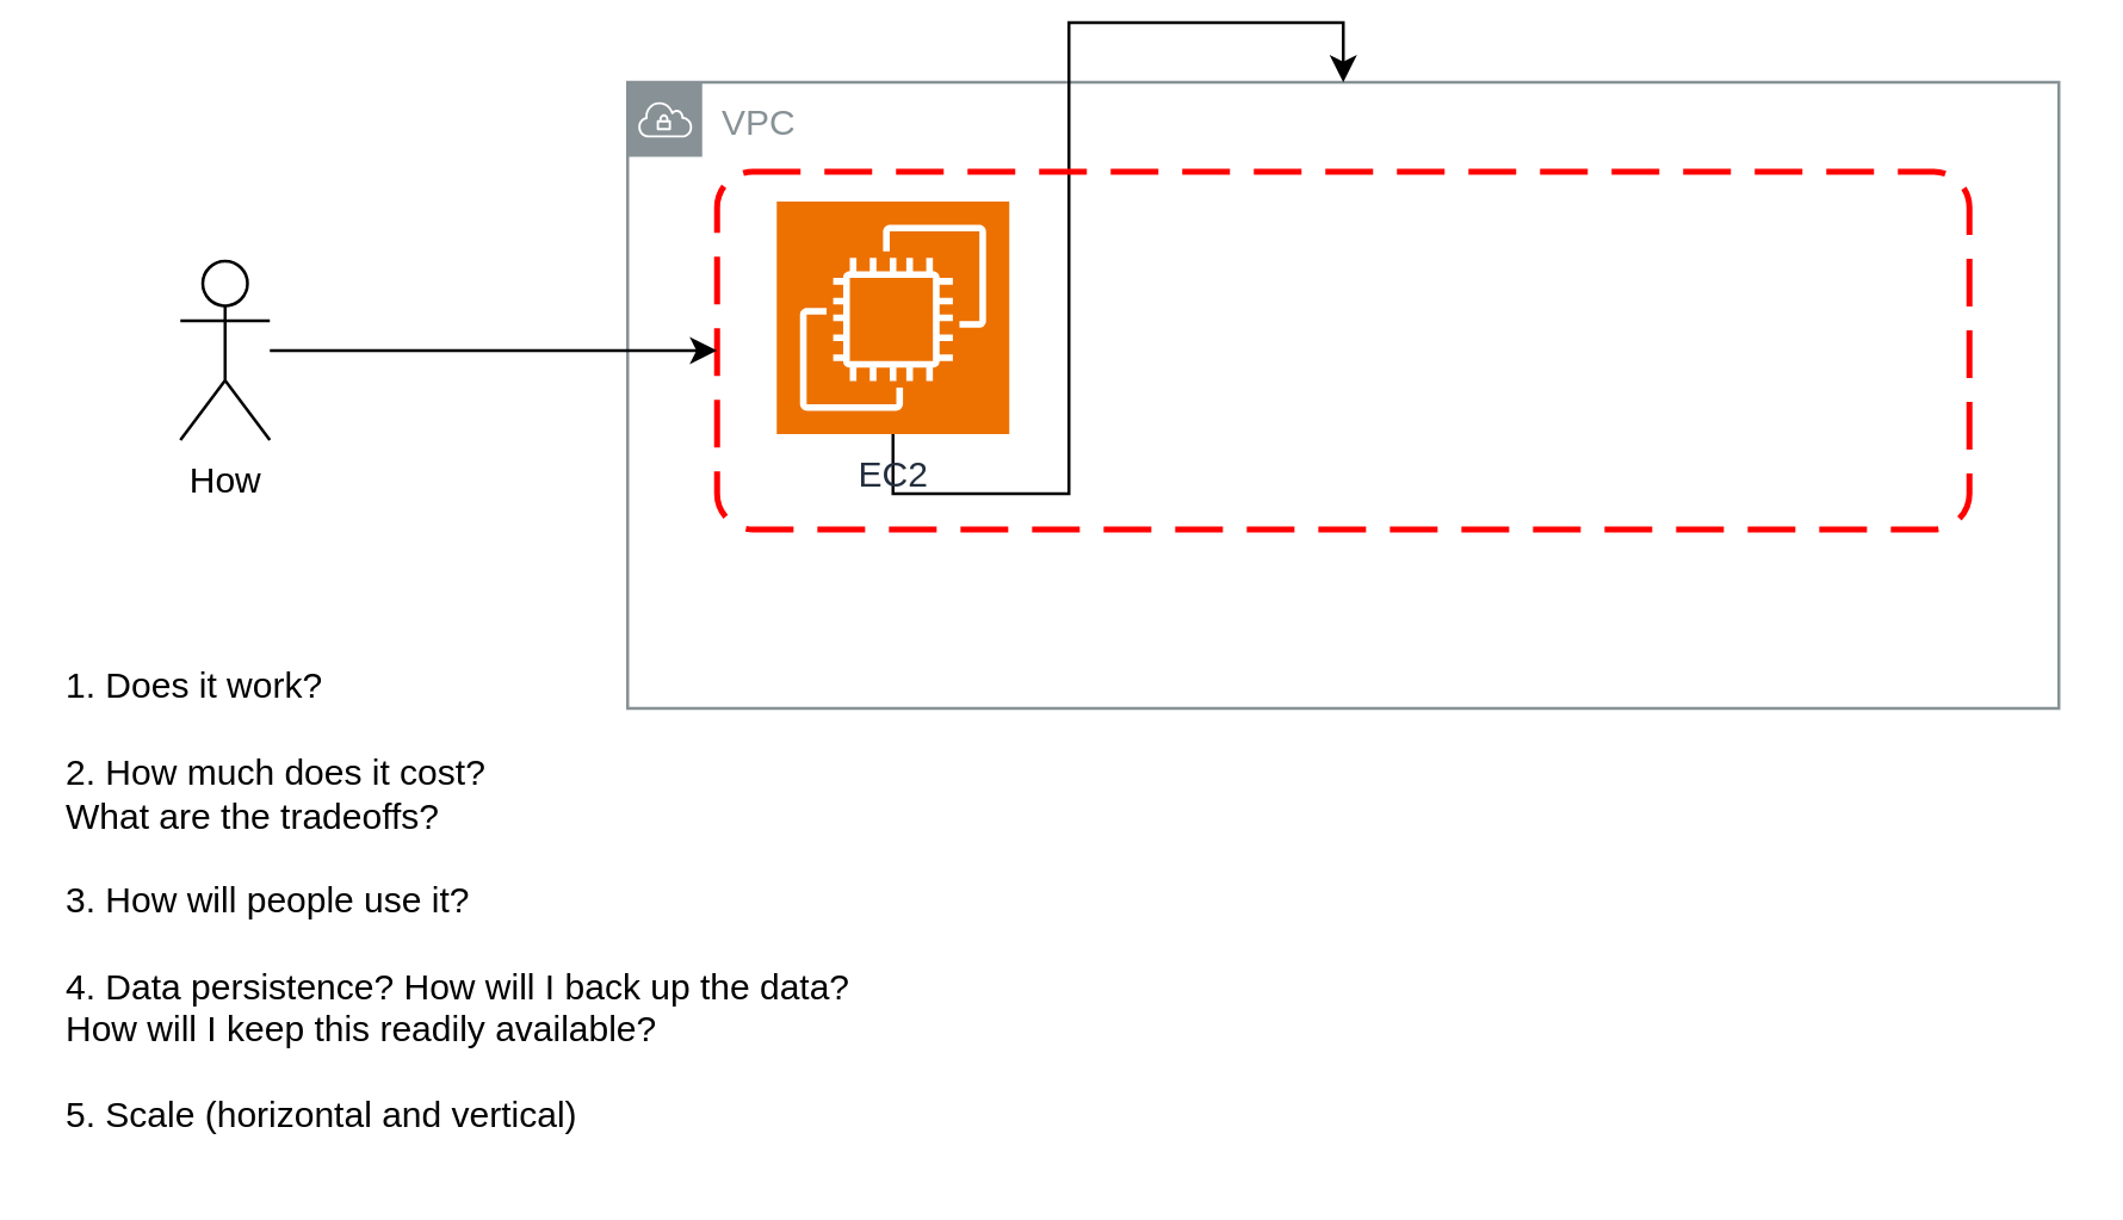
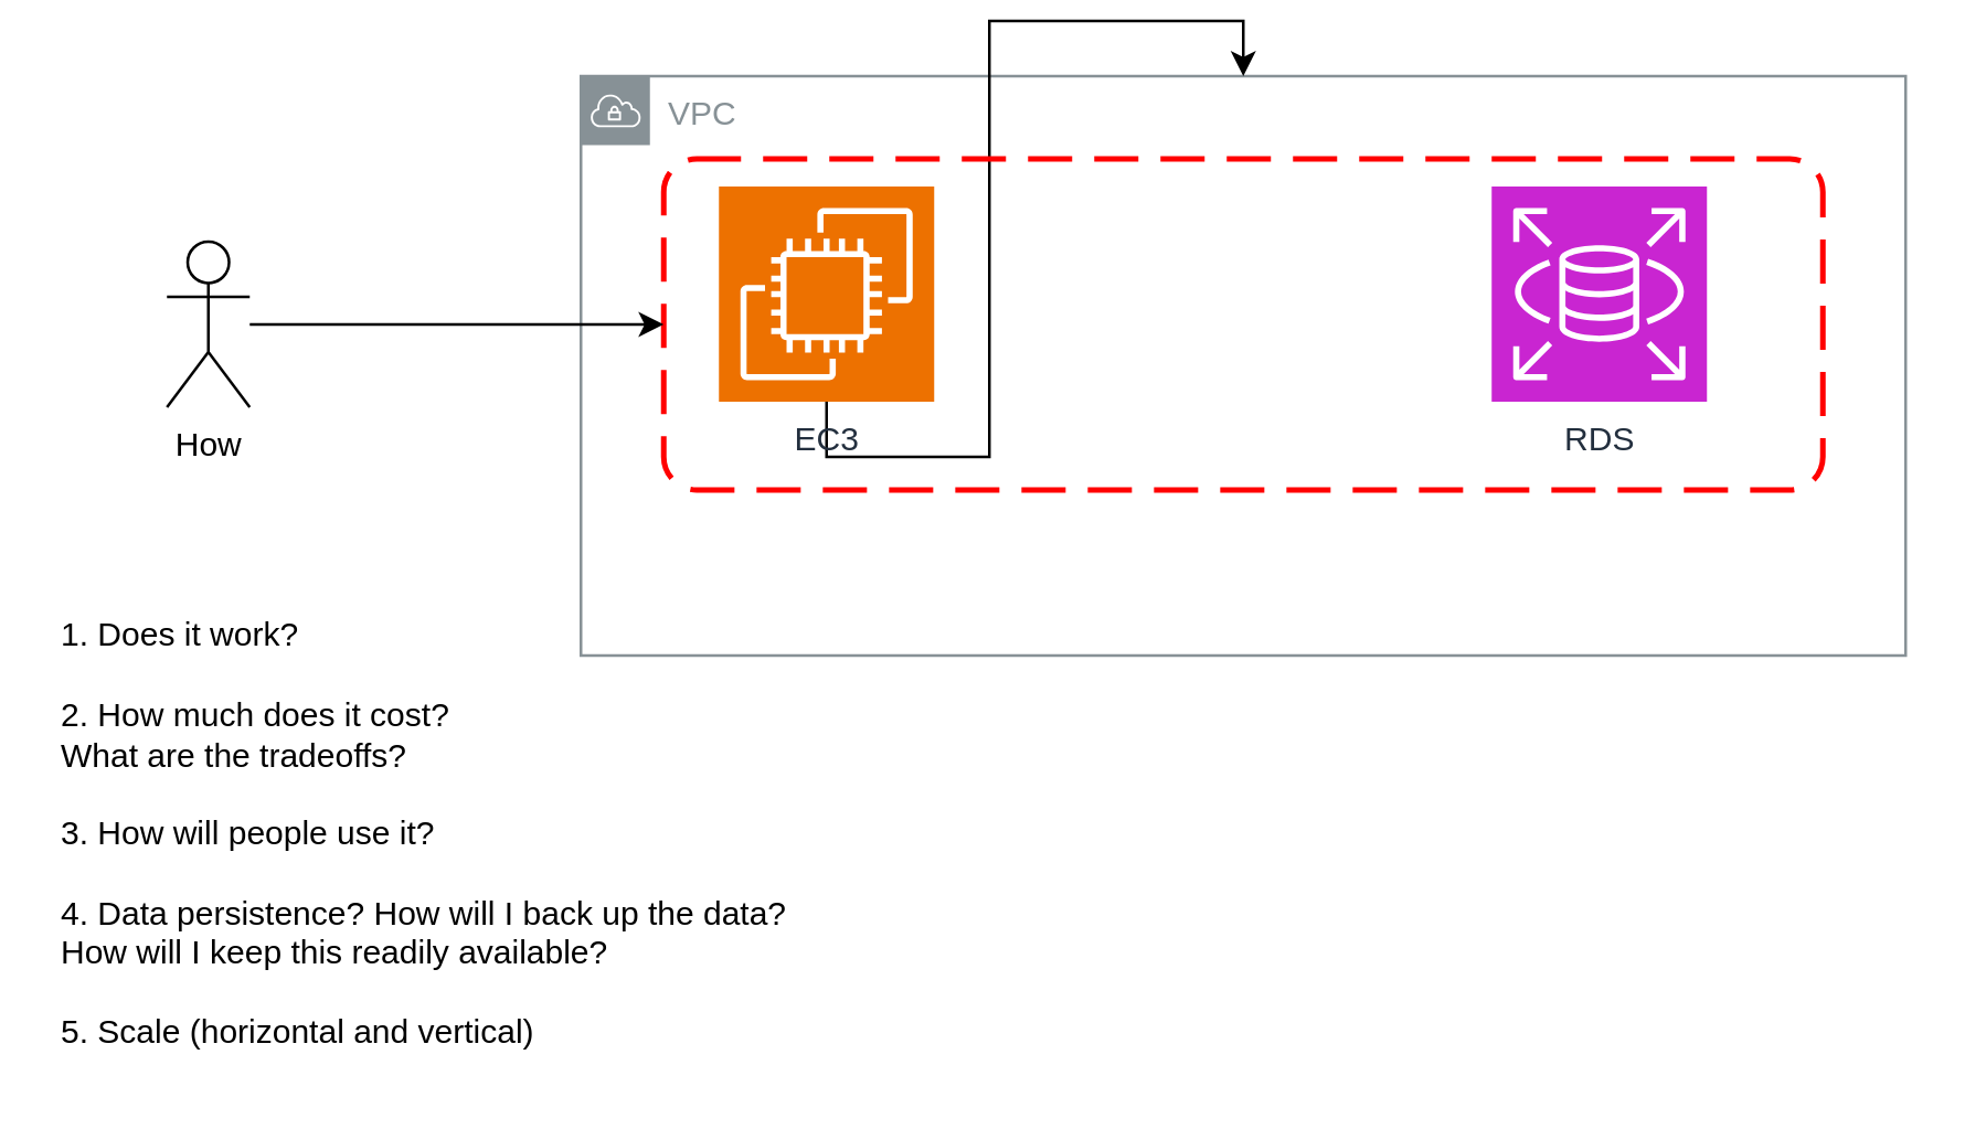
+ <mxCell id="5" value="RDS" style="sketch=0;points=[[0,0,0],[0.25,0,0],[0.5,0,0],[0.75,0,0],[1,0,0],[0,1,0],[0.25,1,0],[0.5,1,0],[0.75,1,0],[1,1,0],[0,0.25,0],[0,0.5,0],[0,0.75,0],[1,0.25,0],[1,0.5,0],[1,0.75,0]];outlineConnect=0;fontColor=#232F3E;fillColor=#C925D1;strokeColor=#ffffff;dashed=0;verticalLabelPosition=bottom;verticalAlign=top;align=center;html=1;fontSize=12;fontStyle=0;aspect=fixed;shape=mxgraph.aws4.resourceIcon;resIcon=mxgraph.aws4.rds;" vertex="1" parent="1"><mxGeometry x="540" y="60" width="78" height="78" as="geometry" /></mxCell>
- <mxCell id="4" value="EC2" style="sketch=0;points=[[0,0,0],[0.25,0,0],[0.5,0,0],[0.75,0,0],[1,0,0],[0,1,0],[0.25,1,0],[0.5,1,0],[0.75,1,0],[1,1,0],[0,0.25,0],[0,0.5,0],[0,0.75,0],[1,0.25,0],[1,0.5,0],[1,0.75,0]];outlineConnect=0;fontColor=#232F3E;fillColor=#ED7100;strokeColor=#ffffff;dashed=0;verticalLabelPosition=bottom;verticalAlign=top;align=center;html=1;fontSize=12;fontStyle=0;aspect=fixed;shape=mxgraph.aws4.resourceIcon;resIcon=mxgraph.aws4.ec2;" vertex="1" parent="1"><mxGeometry x="260" y="60" width="78" height="78" as="geometry" /></mxCell>
+ <mxCell id="4" value="EC3" style="sketch=0;points=[[0,0,0],[0.25,0,0],[0.5,0,0],[0.75,0,0],[1,0,0],[0,1,0],[0.25,1,0],[0.5,1,0],[0.75,1,0],[1,1,0],[0,0.25,0],[0,0.5,0],[0,0.75,0],[1,0.25,0],[1,0.5,0],[1,0.75,0]];outlineConnect=0;fontColor=#232F3E;fillColor=#ED7100;strokeColor=#ffffff;dashed=0;verticalLabelPosition=bottom;verticalAlign=top;align=center;html=1;fontSize=12;fontStyle=0;aspect=fixed;shape=mxgraph.aws4.resourceIcon;resIcon=mxgraph.aws4.ec2;" vertex="1" parent="1"><mxGeometry x="260" y="60" width="78" height="78" as="geometry" /></mxCell>
